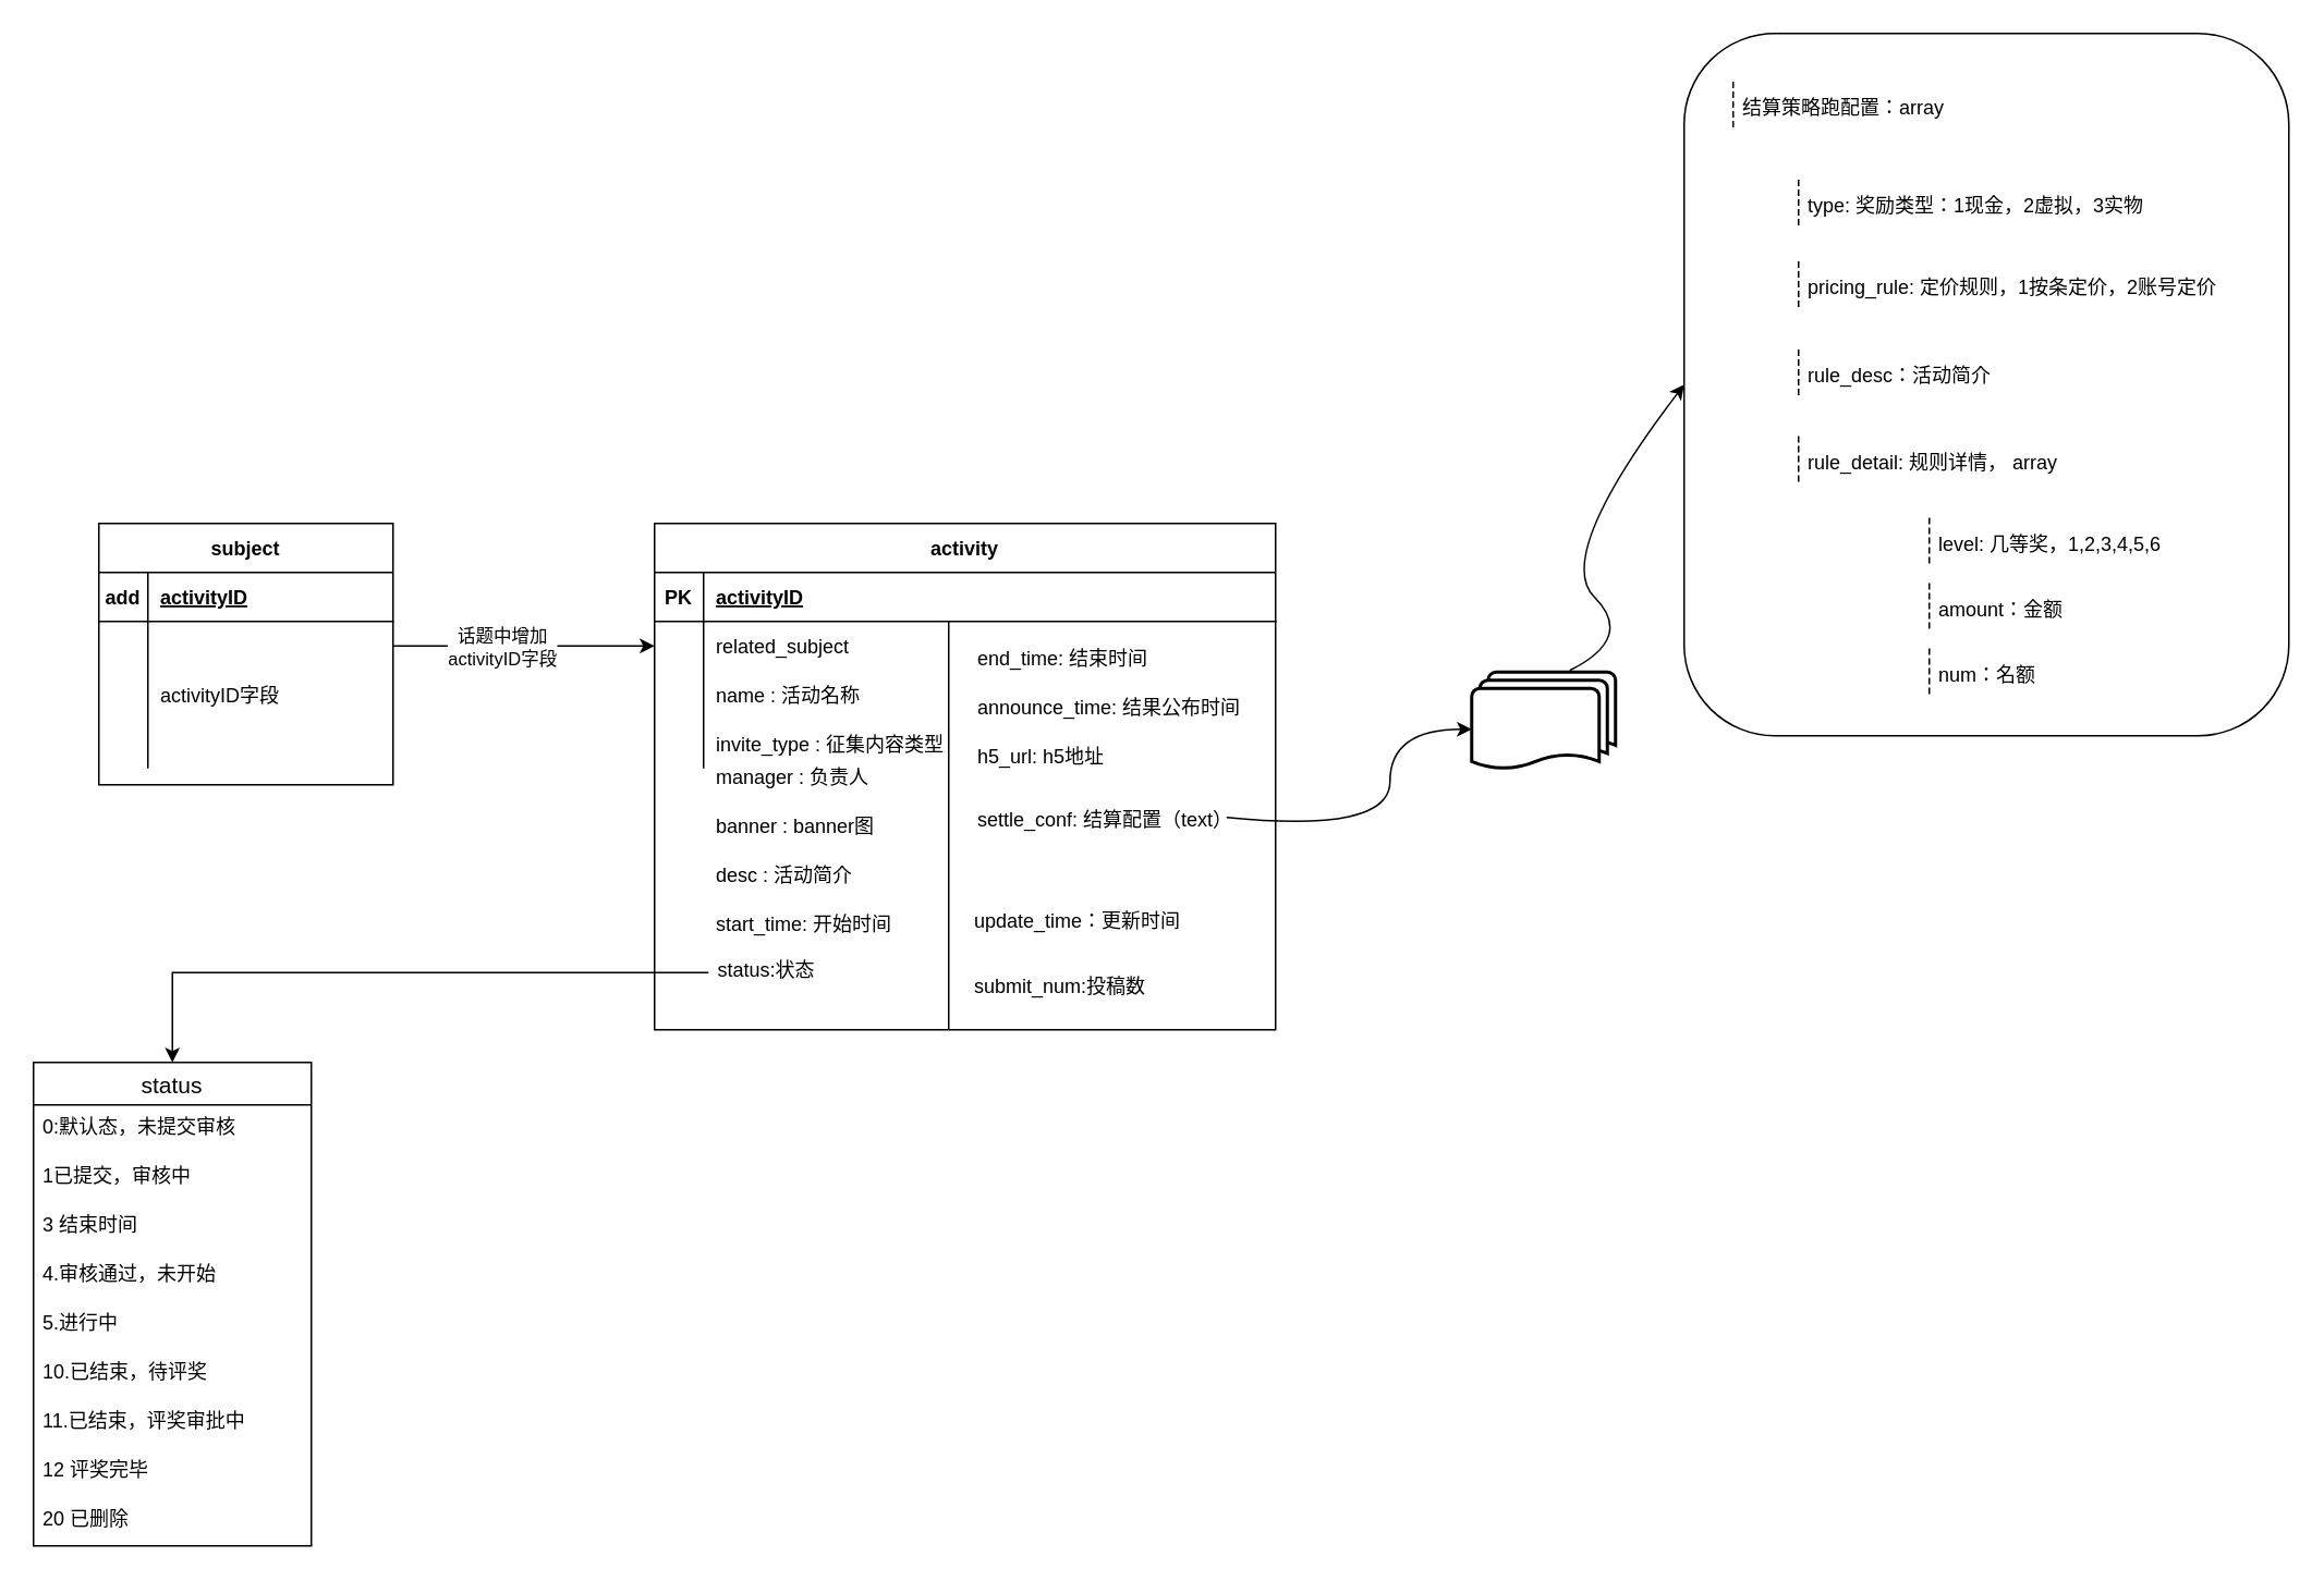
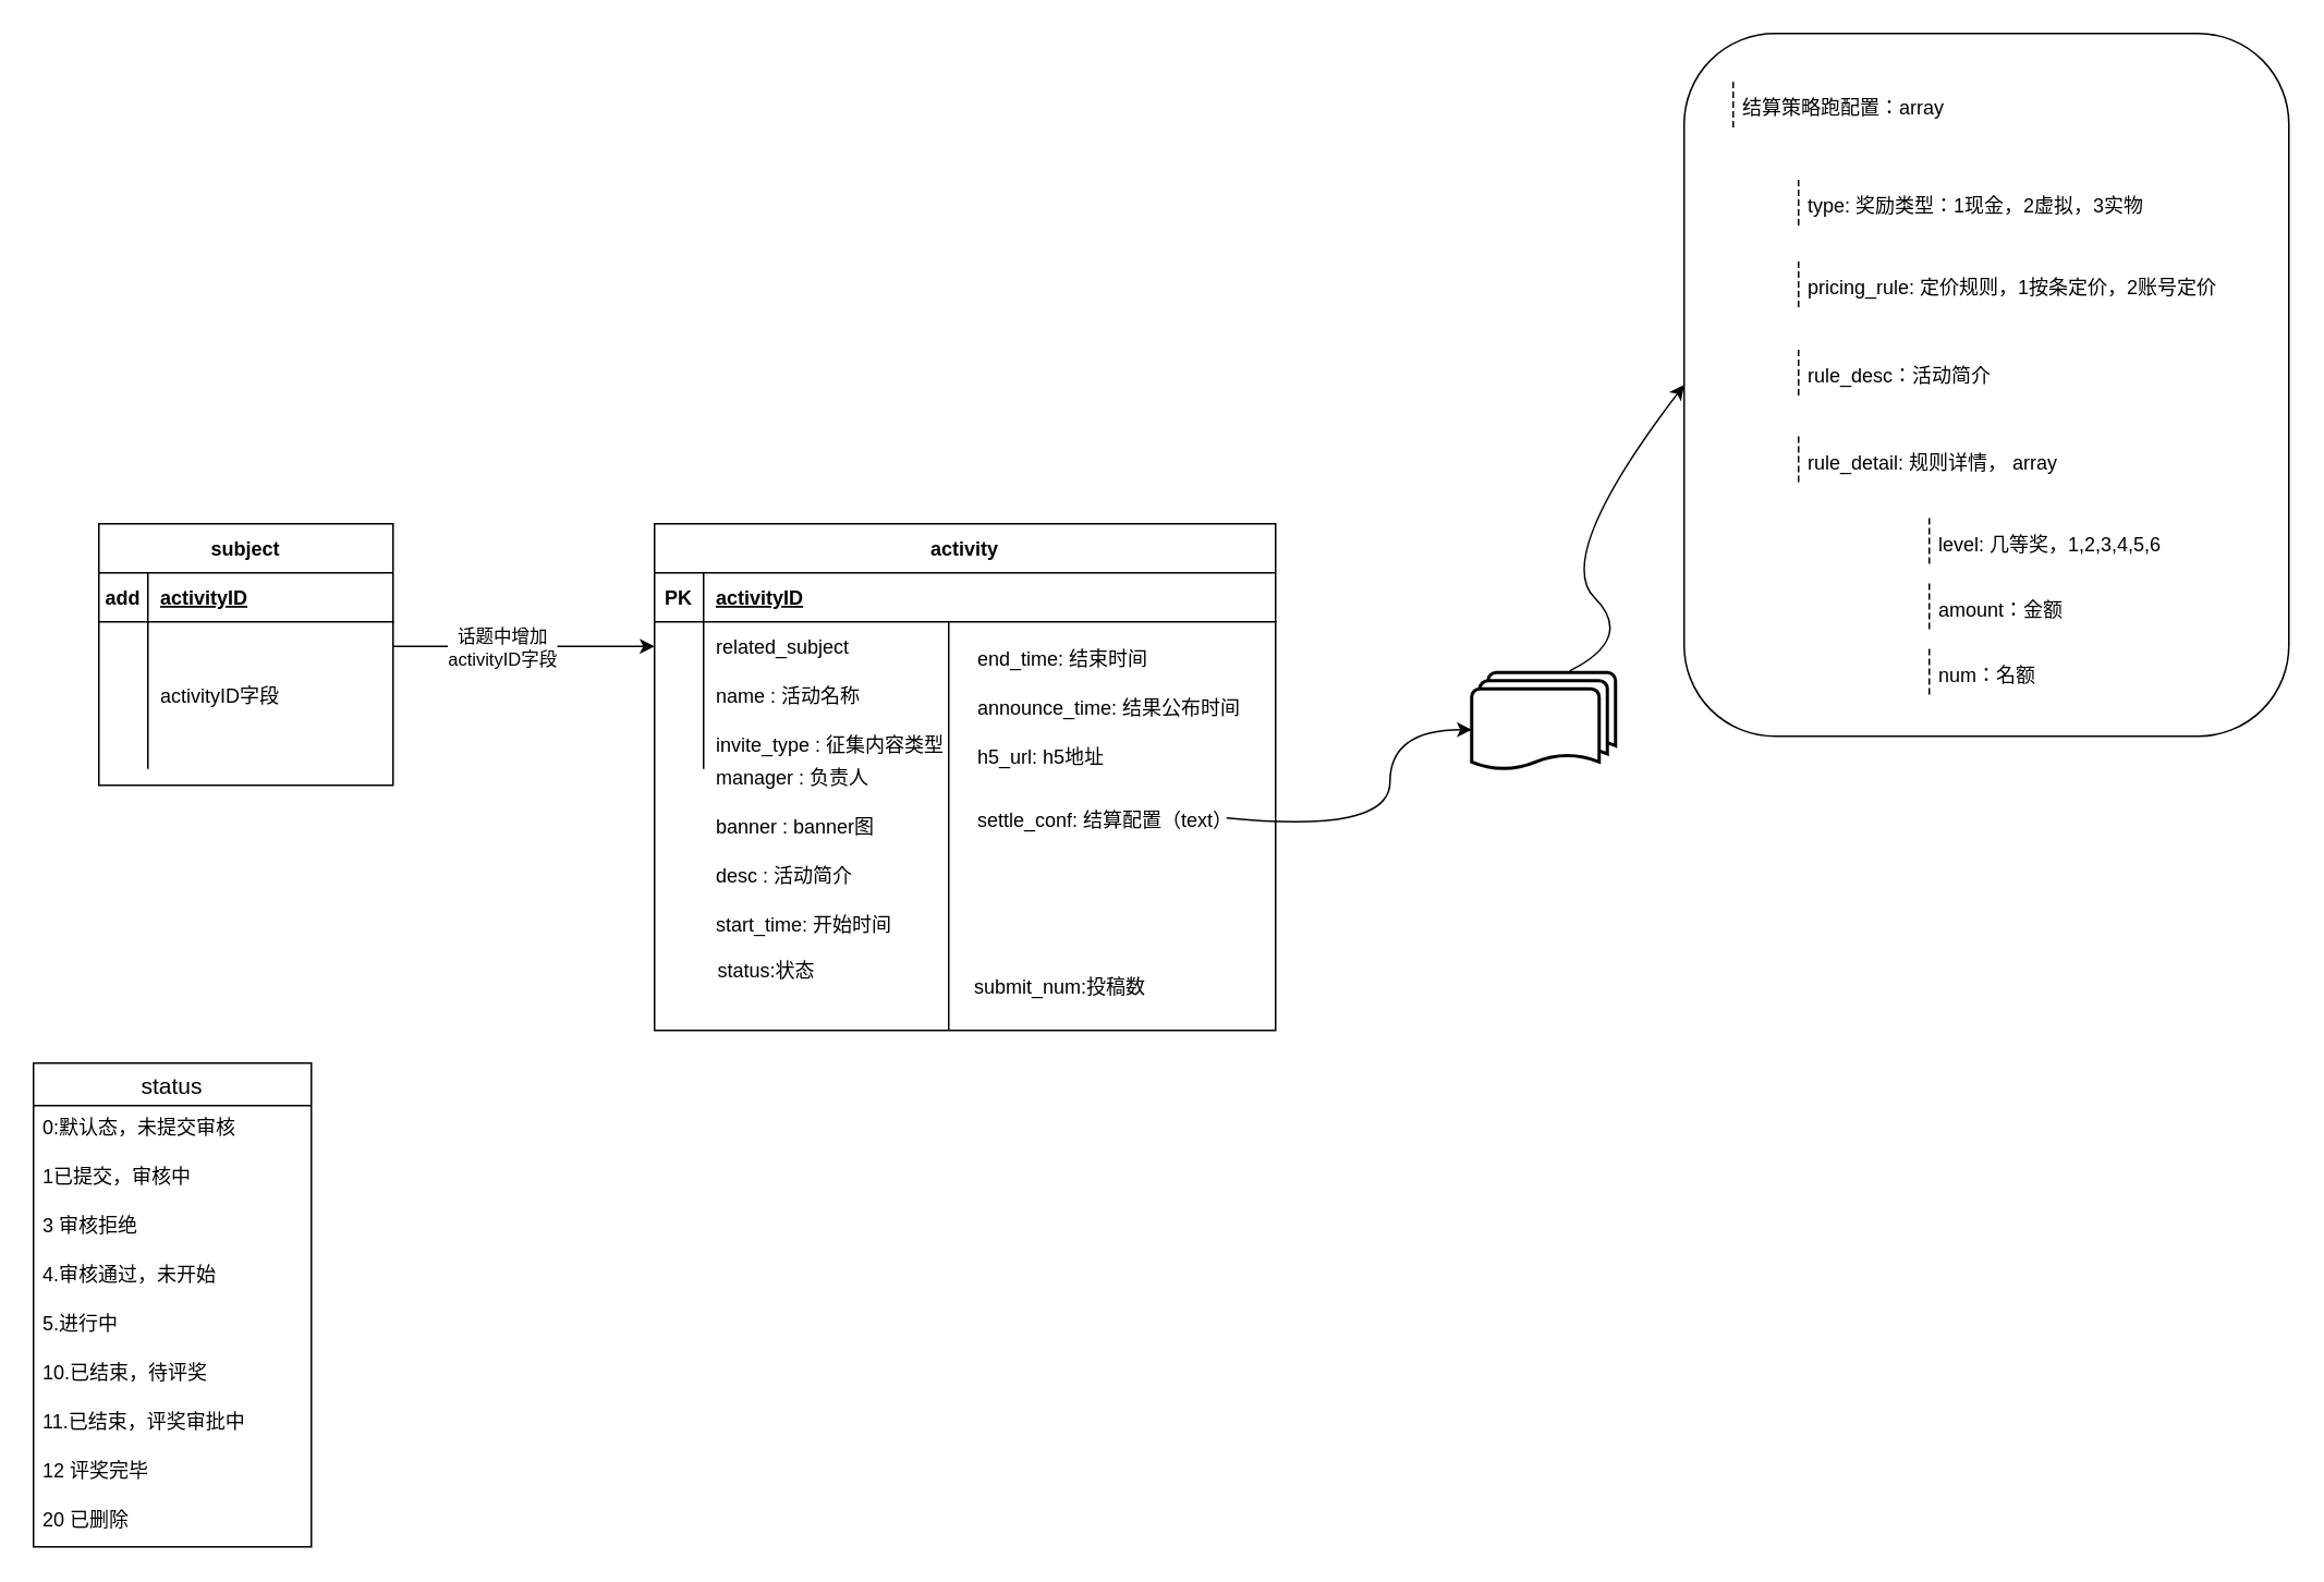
- <mxCell id="59" value="update_time：更新时间" style="text;strokeColor=none;fillColor=none;spacingLeft=4;spacingRight=4;overflow=hidden;rotatable=0;points=[[0,0.5],[1,0.5]];portConstraint=eastwest;fontSize=12;" parent="1" vertex="1"><mxGeometry x="590" y="550" width="150" height="40" as="geometry" /></mxCell>
- <mxCell id="60" style="edgeStyle=orthogonalEdgeStyle;rounded=0;orthogonalLoop=1;jettySize=auto;html=1;exitX=0;exitY=0.5;exitDx=0;exitDy=0;entryX=0.5;entryY=0;entryDx=0;entryDy=0;" edge="1" parent="1" source="61" target="62"><mxGeometry relative="1" as="geometry" /></mxCell>
- <mxCell id="65" value="3 结束时间" style="text;strokeColor=none;fillColor=none;spacingLeft=4;spacingRight=4;overflow=hidden;rotatable=0;points=[[0,0.5],[1,0.5]];portConstraint=eastwest;fontSize=12;" vertex="1" parent="62"><mxGeometry y="86" width="170" height="30" as="geometry" /></mxCell>
+ <mxCell id="65" value="3 审核拒绝" style="text;strokeColor=none;fillColor=none;spacingLeft=4;spacingRight=4;overflow=hidden;rotatable=0;points=[[0,0.5],[1,0.5]];portConstraint=eastwest;fontSize=12;" vertex="1" parent="62"><mxGeometry y="86" width="170" height="30" as="geometry" /></mxCell>
